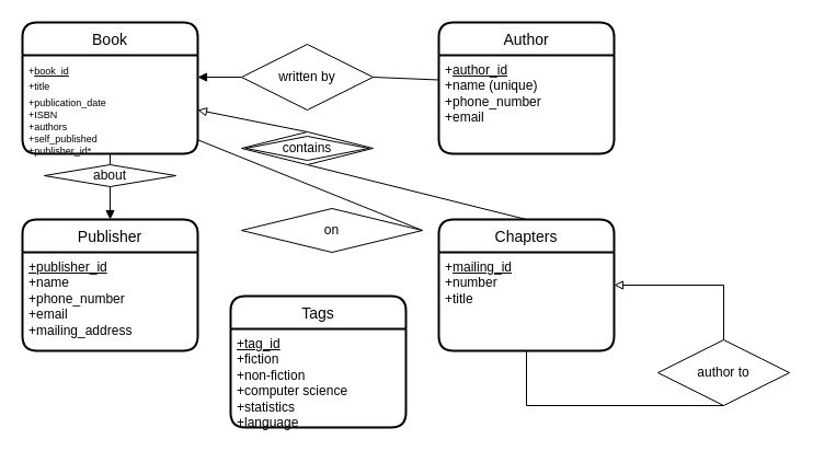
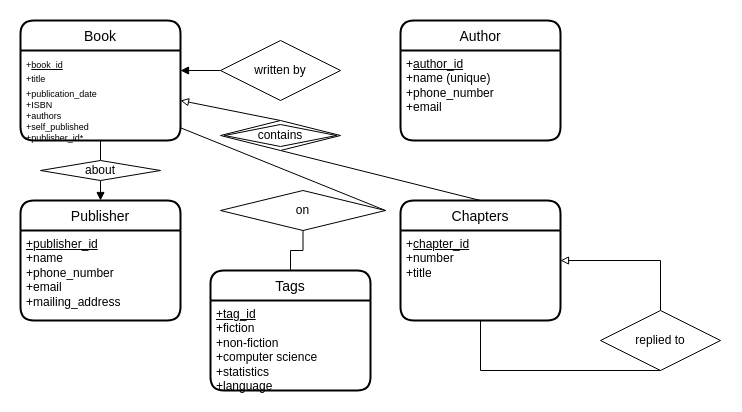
- <mxCell id="6" style="rounded=0;orthogonalLoop=1;jettySize=auto;html=1;exitX=1;exitY=0.5;exitDx=0;exitDy=0;entryX=0;entryY=0.25;entryDx=0;entryDy=0;endArrow=none;endFill=0;" edge="1" parent="1" source="7" target="5"><mxGeometry relative="1" as="geometry" /></mxCell>
- <mxCell id="13" value="about" style="shape=rhombus;perimeter=rhombusPerimeter;whiteSpace=wrap;html=1;align=center;" vertex="1" parent="1"><mxGeometry x="40" y="150" width="120" height="20" as="geometry" /></mxCell>
+ <mxCell id="13" value="about" style="shape=rhombus;perimeter=rhombusPerimeter;whiteSpace=wrap;html=1;align=center;" vertex="1" parent="1"><mxGeometry x="40" y="160" width="120" height="20" as="geometry" /></mxCell>
+ <mxCell id="25" style="edgeStyle=orthogonalEdgeStyle;rounded=0;orthogonalLoop=1;jettySize=auto;html=1;exitX=0.5;exitY=1;exitDx=0;exitDy=0;fontSize=9;startArrow=none;startFill=0;endArrow=none;endFill=0;" edge="1" parent="1" source="26" target="27"><mxGeometry relative="1" as="geometry" /></mxCell>
- <mxCell id="16" value="+&lt;u&gt;mailing_id&lt;/u&gt;&lt;br&gt;+number&lt;br&gt;+title" style="align=left;strokeColor=none;fillColor=none;spacingLeft=4;fontSize=12;verticalAlign=top;resizable=0;rotatable=0;part=1;html=1;" vertex="1" parent="15"><mxGeometry y="30" width="160" height="90" as="geometry" /></mxCell>
+ <mxCell id="16" value="+&lt;u&gt;chapter_id&lt;/u&gt;&lt;br&gt;+number&lt;br&gt;+title" style="align=left;strokeColor=none;fillColor=none;spacingLeft=4;fontSize=12;verticalAlign=top;resizable=0;rotatable=0;part=1;html=1;" vertex="1" parent="15"><mxGeometry y="30" width="160" height="90" as="geometry" /></mxCell>
- <mxCell id="23" value="author to" style="shape=rhombus;perimeter=rhombusPerimeter;whiteSpace=wrap;html=1;align=center;" vertex="1" parent="1"><mxGeometry x="600" y="310" width="120" height="60" as="geometry" /></mxCell>
+ <mxCell id="23" value="replied to" style="shape=rhombus;perimeter=rhombusPerimeter;whiteSpace=wrap;html=1;align=center;" vertex="1" parent="1"><mxGeometry x="600" y="310" width="120" height="60" as="geometry" /></mxCell>
